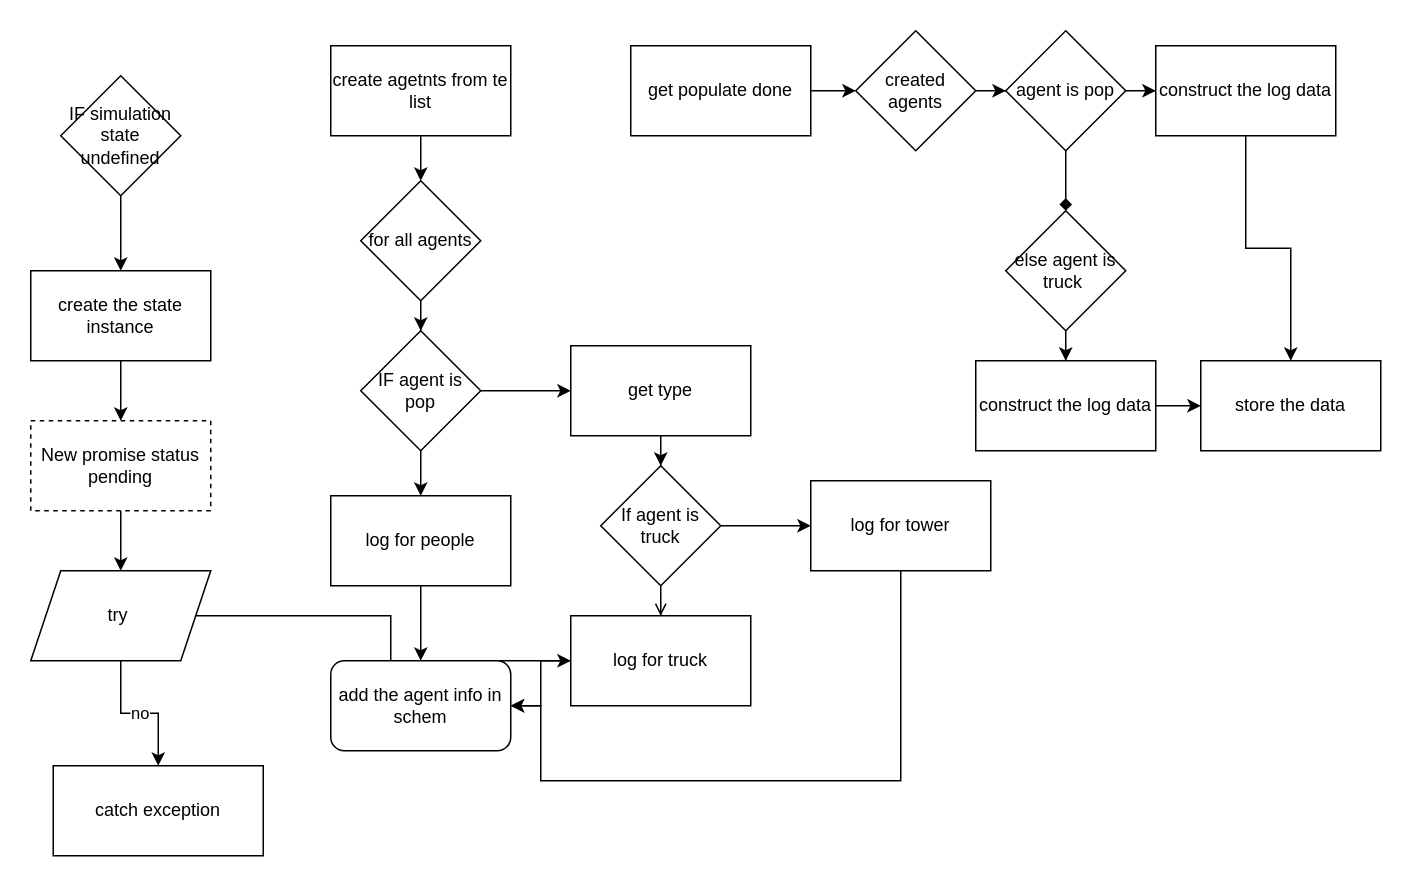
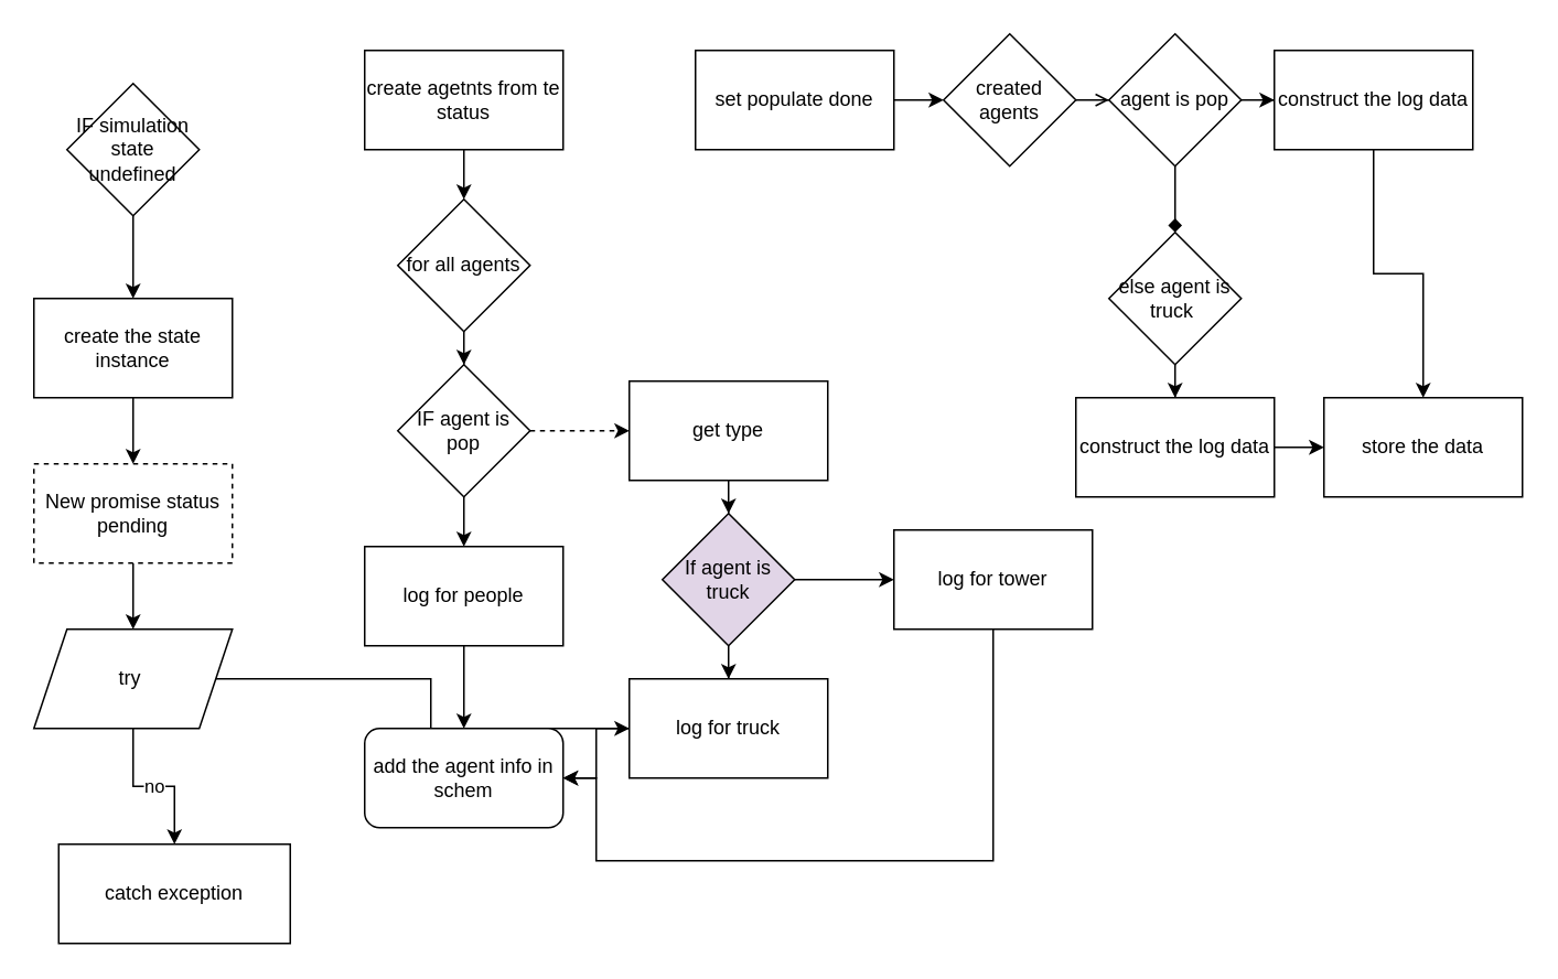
- <mxCell id="12" value="create agetnts from te list" style="whiteSpace=wrap;html=1;" vertex="1" parent="1"><mxGeometry x="220" y="30" width="120" height="60" as="geometry" /></mxCell>
+ <mxCell id="12" value="create agetnts from te status" style="whiteSpace=wrap;html=1;" vertex="1" parent="1"><mxGeometry x="220" y="30" width="120" height="60" as="geometry" /></mxCell>
- <mxCell id="31" value="get populate done" style="whiteSpace=wrap;html=1;" vertex="1" parent="1"><mxGeometry x="420" y="30" width="120" height="60" as="geometry" /></mxCell>
+ <mxCell id="31" value="set populate done" style="whiteSpace=wrap;html=1;" vertex="1" parent="1"><mxGeometry x="420" y="30" width="120" height="60" as="geometry" /></mxCell>
- <mxCell id="32" value="" style="edgeStyle=orthogonalEdgeStyle;rounded=0;orthogonalLoop=1;jettySize=auto;html=1;" edge="1" parent="1" source="33" target="36"><mxGeometry relative="1" as="geometry" /></mxCell>
+ <mxCell id="32" value="" style="edgeStyle=orthogonalEdgeStyle;rounded=0;orthogonalLoop=1;jettySize=auto;html=1;endArrow=open;" edge="1" parent="1" source="33" target="36"><mxGeometry relative="1" as="geometry" /></mxCell>
- <mxCell id="16" value="" style="edgeStyle=orthogonalEdgeStyle;rounded=0;orthogonalLoop=1;jettySize=auto;html=1;" edge="1" parent="1" source="17" target="21"><mxGeometry relative="1" as="geometry" /></mxCell>
+ <mxCell id="16" value="" style="edgeStyle=orthogonalEdgeStyle;rounded=0;orthogonalLoop=1;jettySize=auto;html=1;dashed=1;" edge="1" parent="1" source="17" target="21"><mxGeometry relative="1" as="geometry" /></mxCell>
- <mxCell id="24" value="If agent is truck" style="rhombus;whiteSpace=wrap;html=1;" vertex="1" parent="1"><mxGeometry x="400" y="310" width="80" height="80" as="geometry" /></mxCell>
+ <mxCell id="24" value="If agent is truck" style="rhombus;whiteSpace=wrap;html=1;fillColor=#e1d5e7;" vertex="1" parent="1"><mxGeometry x="400" y="310" width="80" height="80" as="geometry" /></mxCell>
- <mxCell id="22" value="" style="edgeStyle=orthogonalEdgeStyle;rounded=0;orthogonalLoop=1;jettySize=auto;html=1;endArrow=open;" edge="1" parent="1" source="24" target="26"><mxGeometry relative="1" as="geometry" /></mxCell>
+ <mxCell id="22" value="" style="edgeStyle=orthogonalEdgeStyle;rounded=0;orthogonalLoop=1;jettySize=auto;html=1;" edge="1" parent="1" source="24" target="26"><mxGeometry relative="1" as="geometry" /></mxCell>
